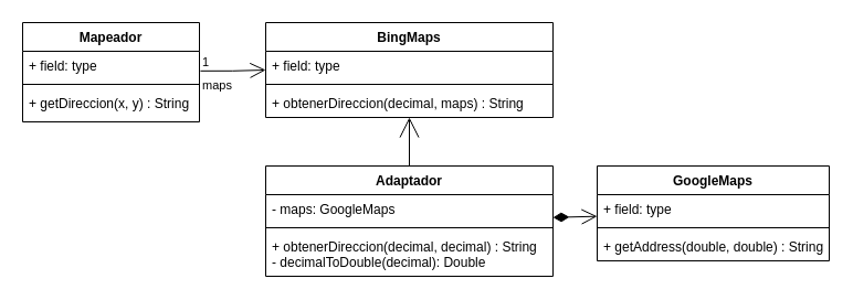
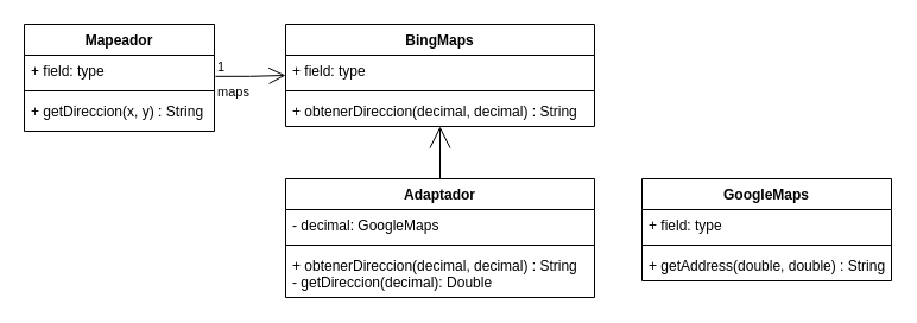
- <mxCell id="5" value="+ obtenerDireccion(decimal, maps) : String" style="text;strokeColor=none;fillColor=none;align=left;verticalAlign=top;spacingLeft=4;spacingRight=4;overflow=hidden;rotatable=0;points=[[0,0.5],[1,0.5]];portConstraint=eastwest;" vertex="1" parent="2"><mxGeometry y="60" width="260" height="26" as="geometry" /></mxCell>
+ <mxCell id="5" value="+ obtenerDireccion(decimal, decimal) : String" style="text;strokeColor=none;fillColor=none;align=left;verticalAlign=top;spacingLeft=4;spacingRight=4;overflow=hidden;rotatable=0;points=[[0,0.5],[1,0.5]];portConstraint=eastwest;" vertex="1" parent="2"><mxGeometry y="60" width="260" height="26" as="geometry" /></mxCell>
- <mxCell id="17" value="- maps: GoogleMaps" style="text;strokeColor=none;fillColor=none;align=left;verticalAlign=top;spacingLeft=4;spacingRight=4;overflow=hidden;rotatable=0;points=[[0,0.5],[1,0.5]];portConstraint=eastwest;whiteSpace=wrap;html=1;" vertex="1" parent="16"><mxGeometry y="26" width="260" height="26" as="geometry" /></mxCell>
+ <mxCell id="17" value="- decimal: GoogleMaps" style="text;strokeColor=none;fillColor=none;align=left;verticalAlign=top;spacingLeft=4;spacingRight=4;overflow=hidden;rotatable=0;points=[[0,0.5],[1,0.5]];portConstraint=eastwest;whiteSpace=wrap;html=1;" vertex="1" parent="16"><mxGeometry y="26" width="260" height="26" as="geometry" /></mxCell>
- <mxCell id="20" value="" style="endArrow=open;endFill=1;endSize=12;html=1;rounded=0;startArrow=diamondThin;startFill=1;startSize=12;" edge="1" parent="1" source="16" target="12"><mxGeometry width="160" relative="1" as="geometry"><mxPoint x="320" y="180" as="sourcePoint" /><mxPoint x="480" y="180" as="targetPoint" /></mxGeometry></mxCell>
- <mxCell id="19" value="+ obtenerDireccion(decimal, decimal) : String&lt;div&gt;- decimalToDouble(decimal): Double&lt;/div&gt;&lt;div&gt;&lt;br&gt;&lt;/div&gt;" style="text;strokeColor=none;fillColor=none;align=left;verticalAlign=top;spacingLeft=4;spacingRight=4;overflow=hidden;rotatable=0;points=[[0,0.5],[1,0.5]];portConstraint=eastwest;whiteSpace=wrap;html=1;" vertex="1" parent="16"><mxGeometry y="60" width="260" height="40" as="geometry" /></mxCell>
+ <mxCell id="19" value="+ obtenerDireccion(decimal, decimal) : String&lt;div&gt;- getDireccion(decimal): Double&lt;/div&gt;&lt;div&gt;&lt;br&gt;&lt;/div&gt;" style="text;strokeColor=none;fillColor=none;align=left;verticalAlign=top;spacingLeft=4;spacingRight=4;overflow=hidden;rotatable=0;points=[[0,0.5],[1,0.5]];portConstraint=eastwest;whiteSpace=wrap;html=1;" vertex="1" parent="16"><mxGeometry y="60" width="260" height="40" as="geometry" /></mxCell>
